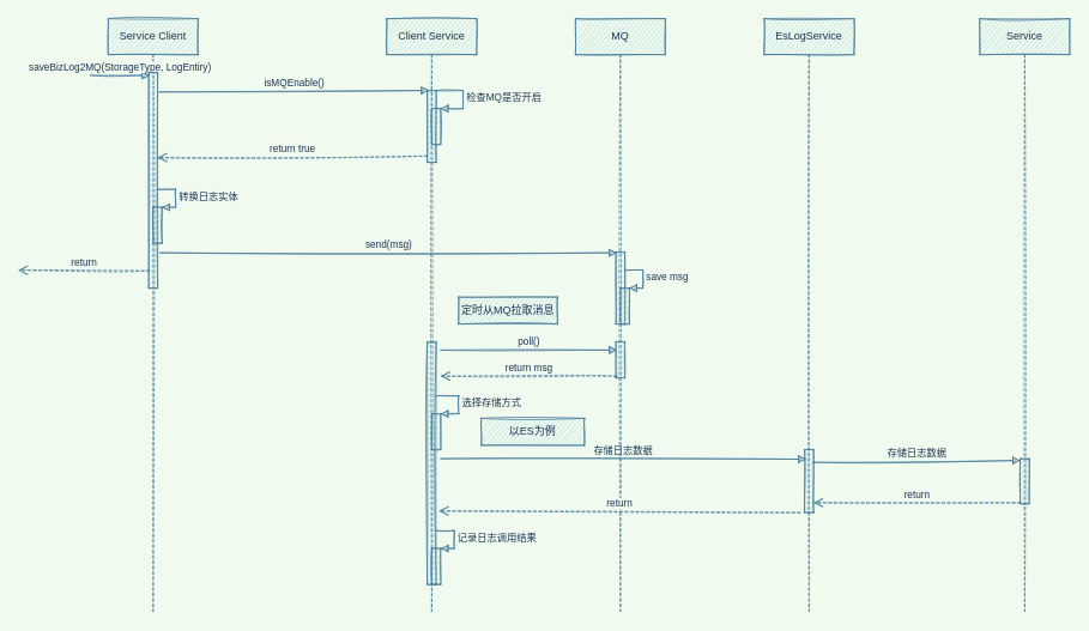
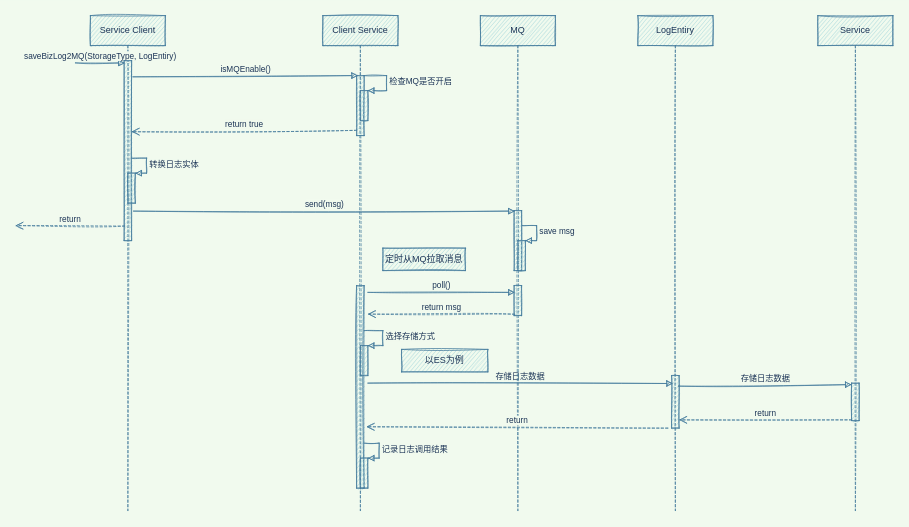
- <mxCell id="29" value="EsLogService" style="shape=umlLifeline;perimeter=lifelinePerimeter;whiteSpace=wrap;html=1;container=1;collapsible=0;recursiveResize=0;outlineConnect=0;fillColor=#A8DADC;strokeColor=#457B9D;fontColor=#1D3557;sketch=1;" parent="1" vertex="1"><mxGeometry x="850" y="20" width="100" height="660" as="geometry" /></mxCell>
+ <mxCell id="29" value="LogEntiry" style="shape=umlLifeline;perimeter=lifelinePerimeter;whiteSpace=wrap;html=1;container=1;collapsible=0;recursiveResize=0;outlineConnect=0;fillColor=#A8DADC;strokeColor=#457B9D;fontColor=#1D3557;sketch=1;" parent="1" vertex="1"><mxGeometry x="850" y="20" width="100" height="660" as="geometry" /></mxCell>
